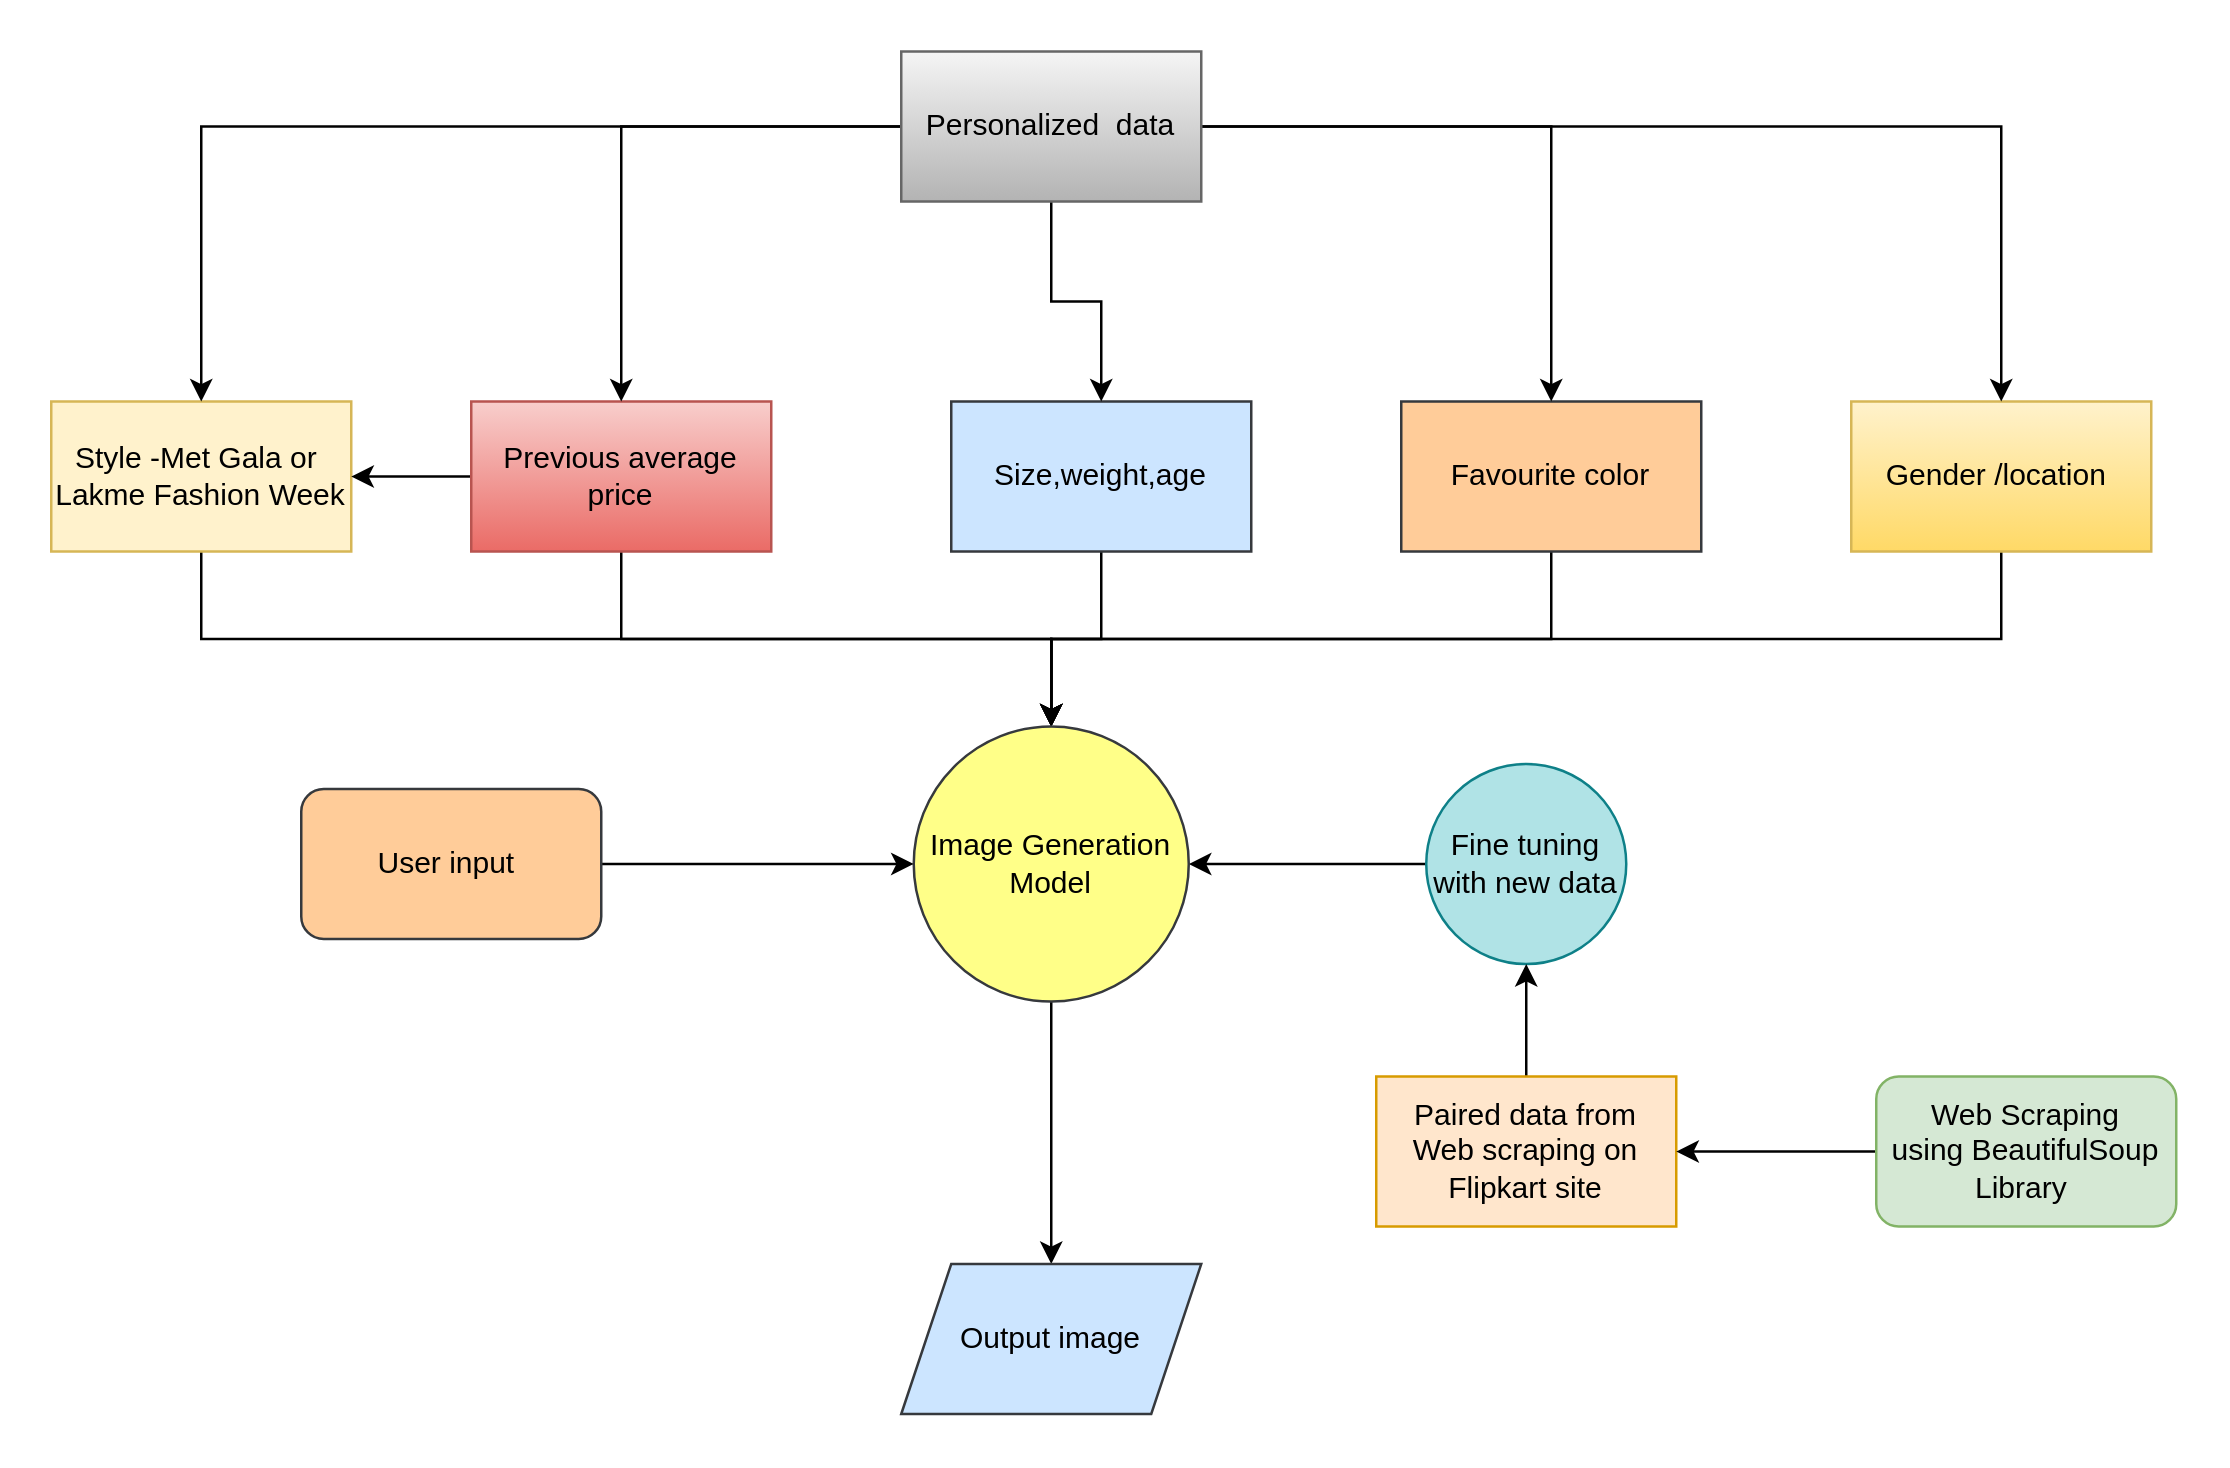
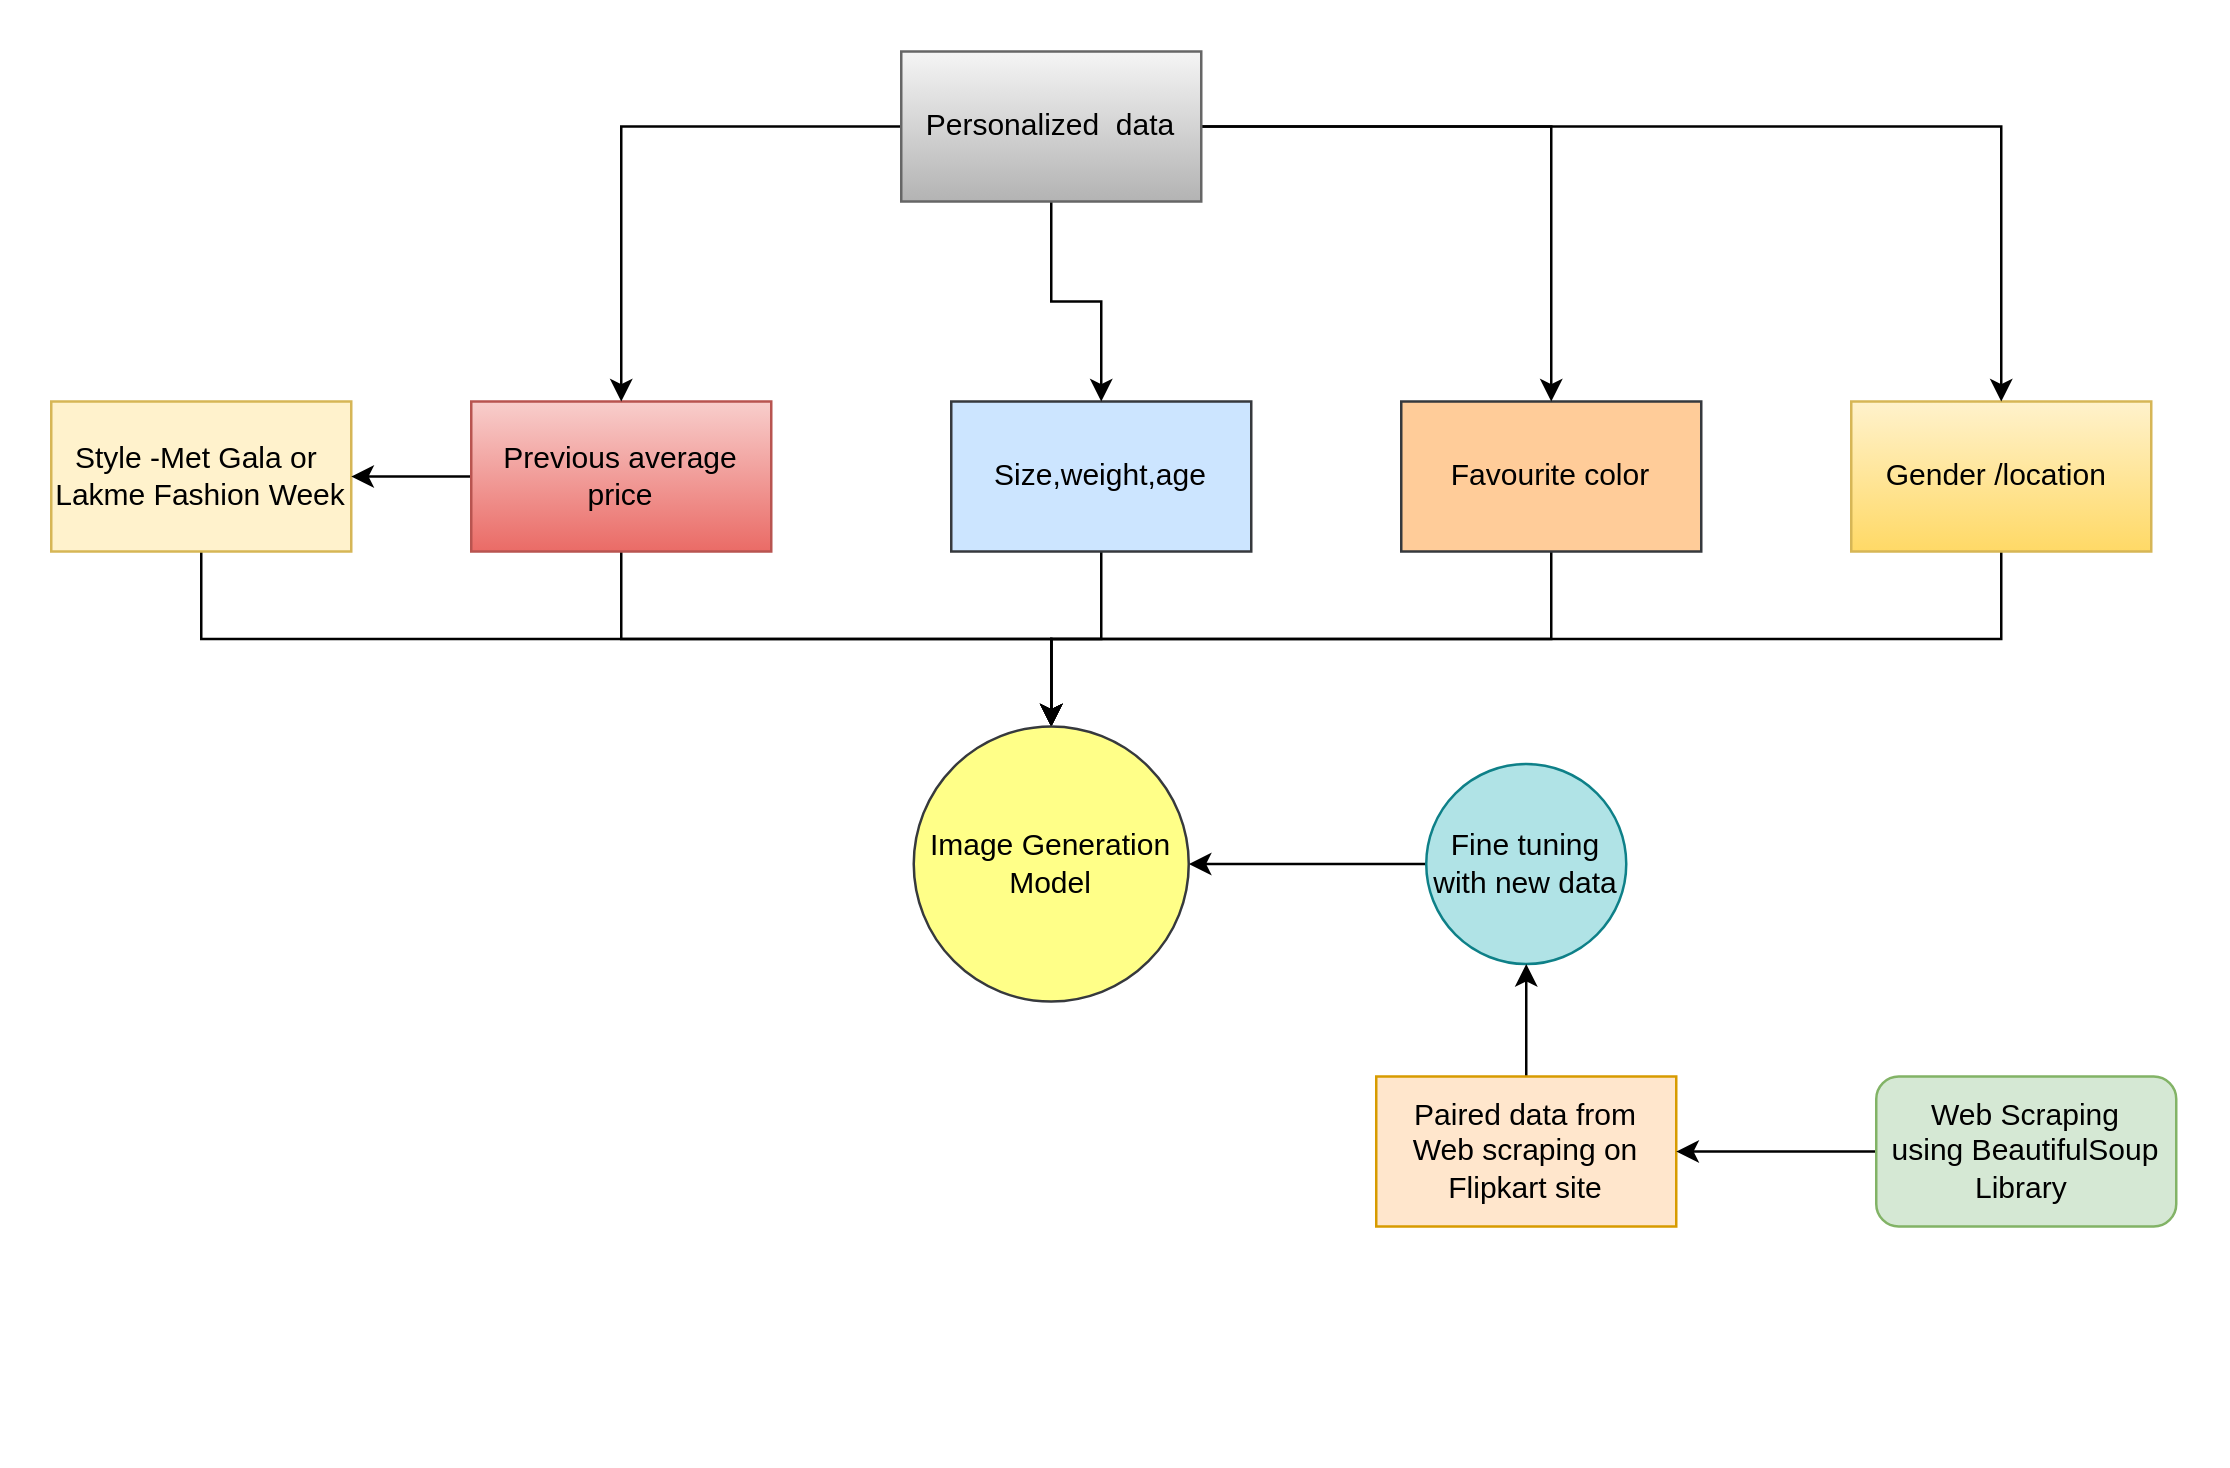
- <mxCell id="17" style="edgeStyle=orthogonalEdgeStyle;rounded=0;orthogonalLoop=1;jettySize=auto;html=1;" edge="1" parent="1" source="22" target="3"><mxGeometry relative="1" as="geometry" /></mxCell>
- <mxCell id="28" value="User input&amp;nbsp;" style="rounded=1;whiteSpace=wrap;html=1;fillColor=#ffcc99;strokeColor=#36393d;" vertex="1" parent="1"><mxGeometry x="120" y="315" width="120" height="60" as="geometry" /></mxCell>
- <mxCell id="27" style="edgeStyle=orthogonalEdgeStyle;rounded=0;orthogonalLoop=1;jettySize=auto;html=1;entryX=0;entryY=0.5;entryDx=0;entryDy=0;" edge="1" parent="1" source="28" target="15"><mxGeometry relative="1" as="geometry"><mxPoint x="360" y="340" as="targetPoint" /></mxGeometry></mxCell>
- <mxCell id="14" value="" style="edgeStyle=orthogonalEdgeStyle;rounded=0;orthogonalLoop=1;jettySize=auto;html=1;" edge="1" parent="1" source="15" target="29"><mxGeometry relative="1" as="geometry" /></mxCell>
- <mxCell id="29" value="Output image" style="shape=parallelogram;perimeter=parallelogramPerimeter;whiteSpace=wrap;html=1;fixedSize=1;fillColor=#cce5ff;strokeColor=#36393d;" vertex="1" parent="1"><mxGeometry x="360" y="505" width="120" height="60" as="geometry" /></mxCell>
